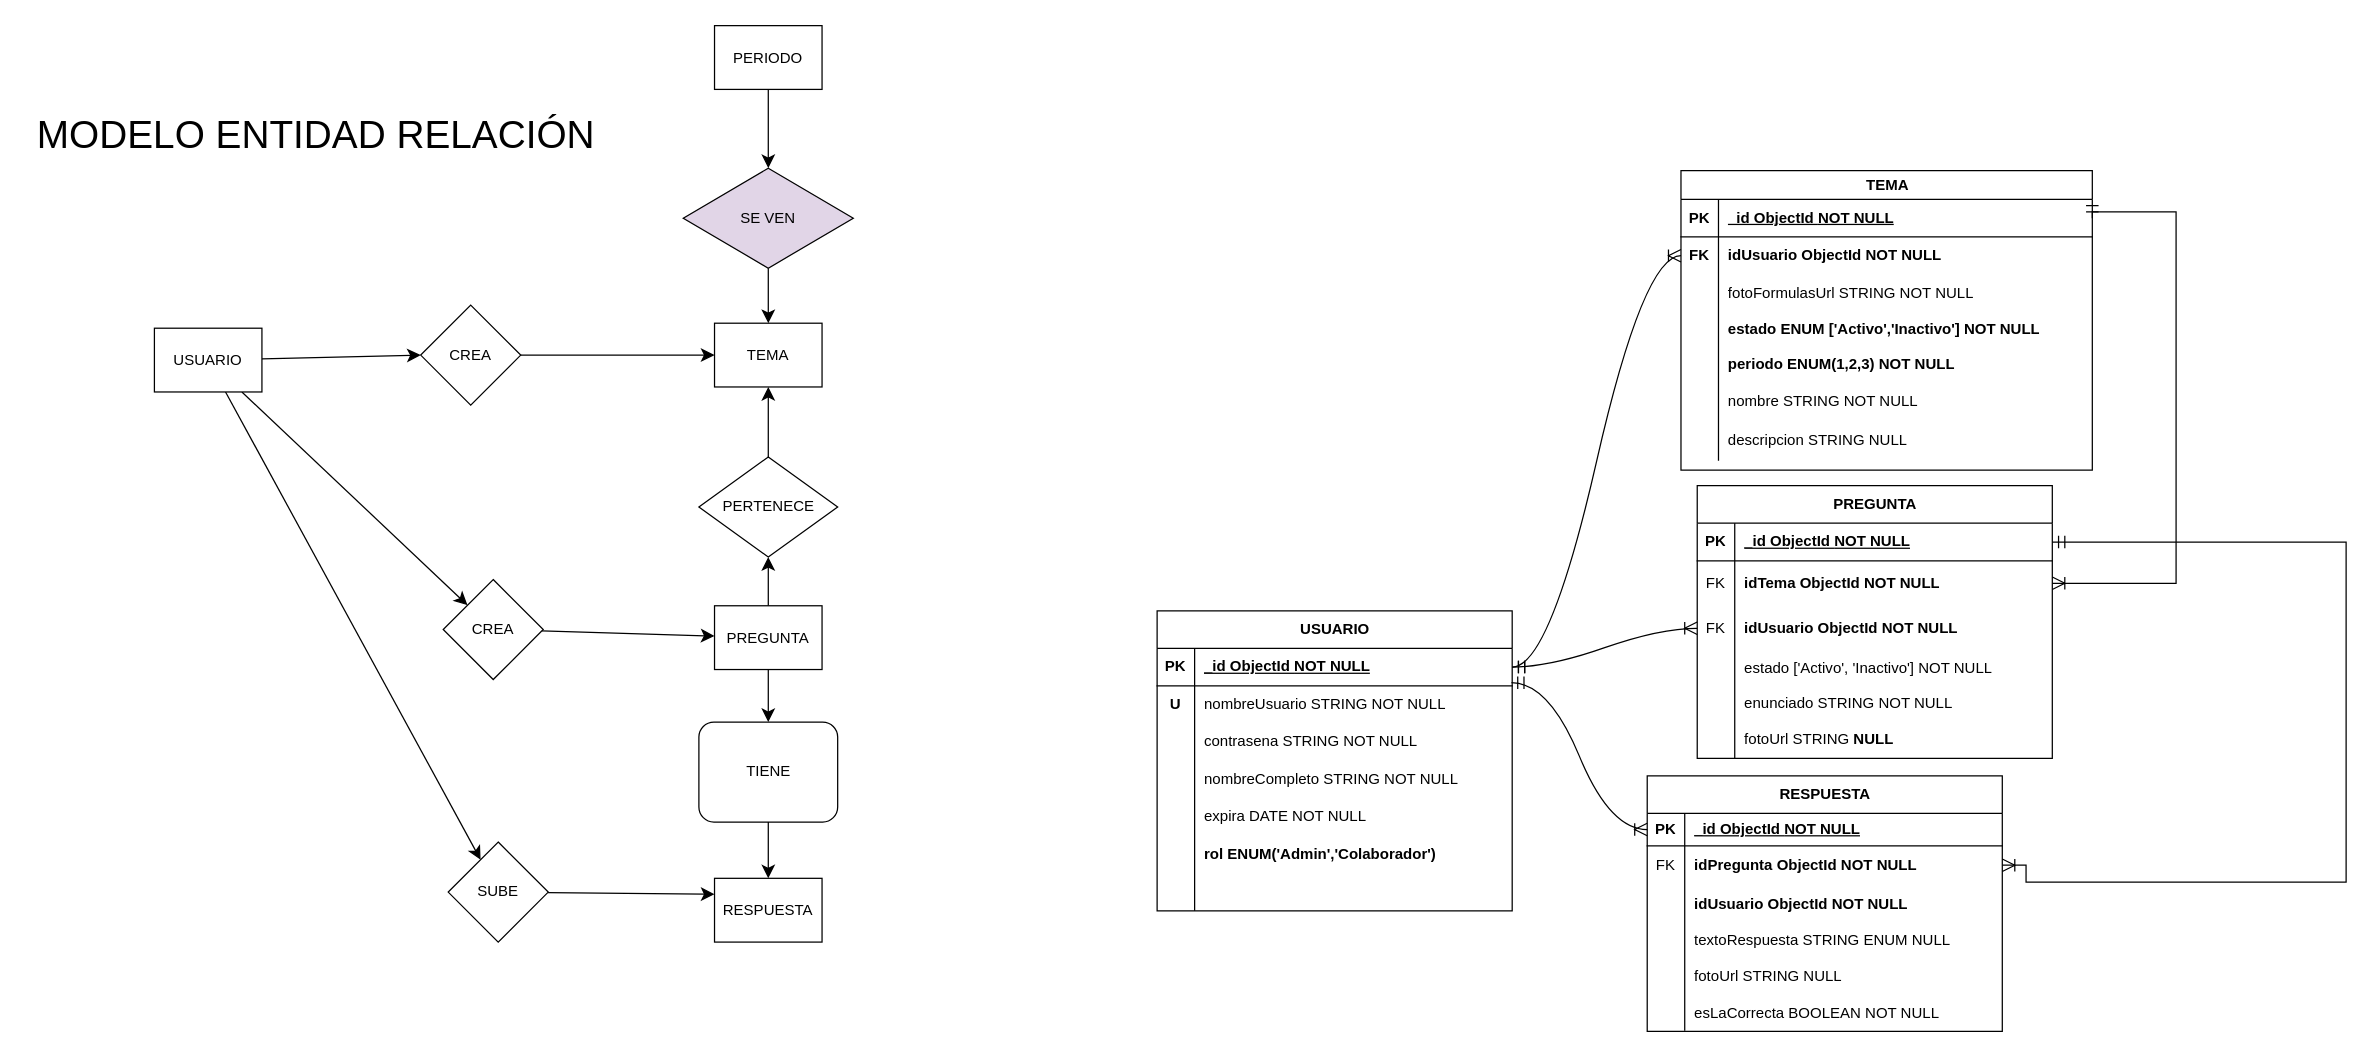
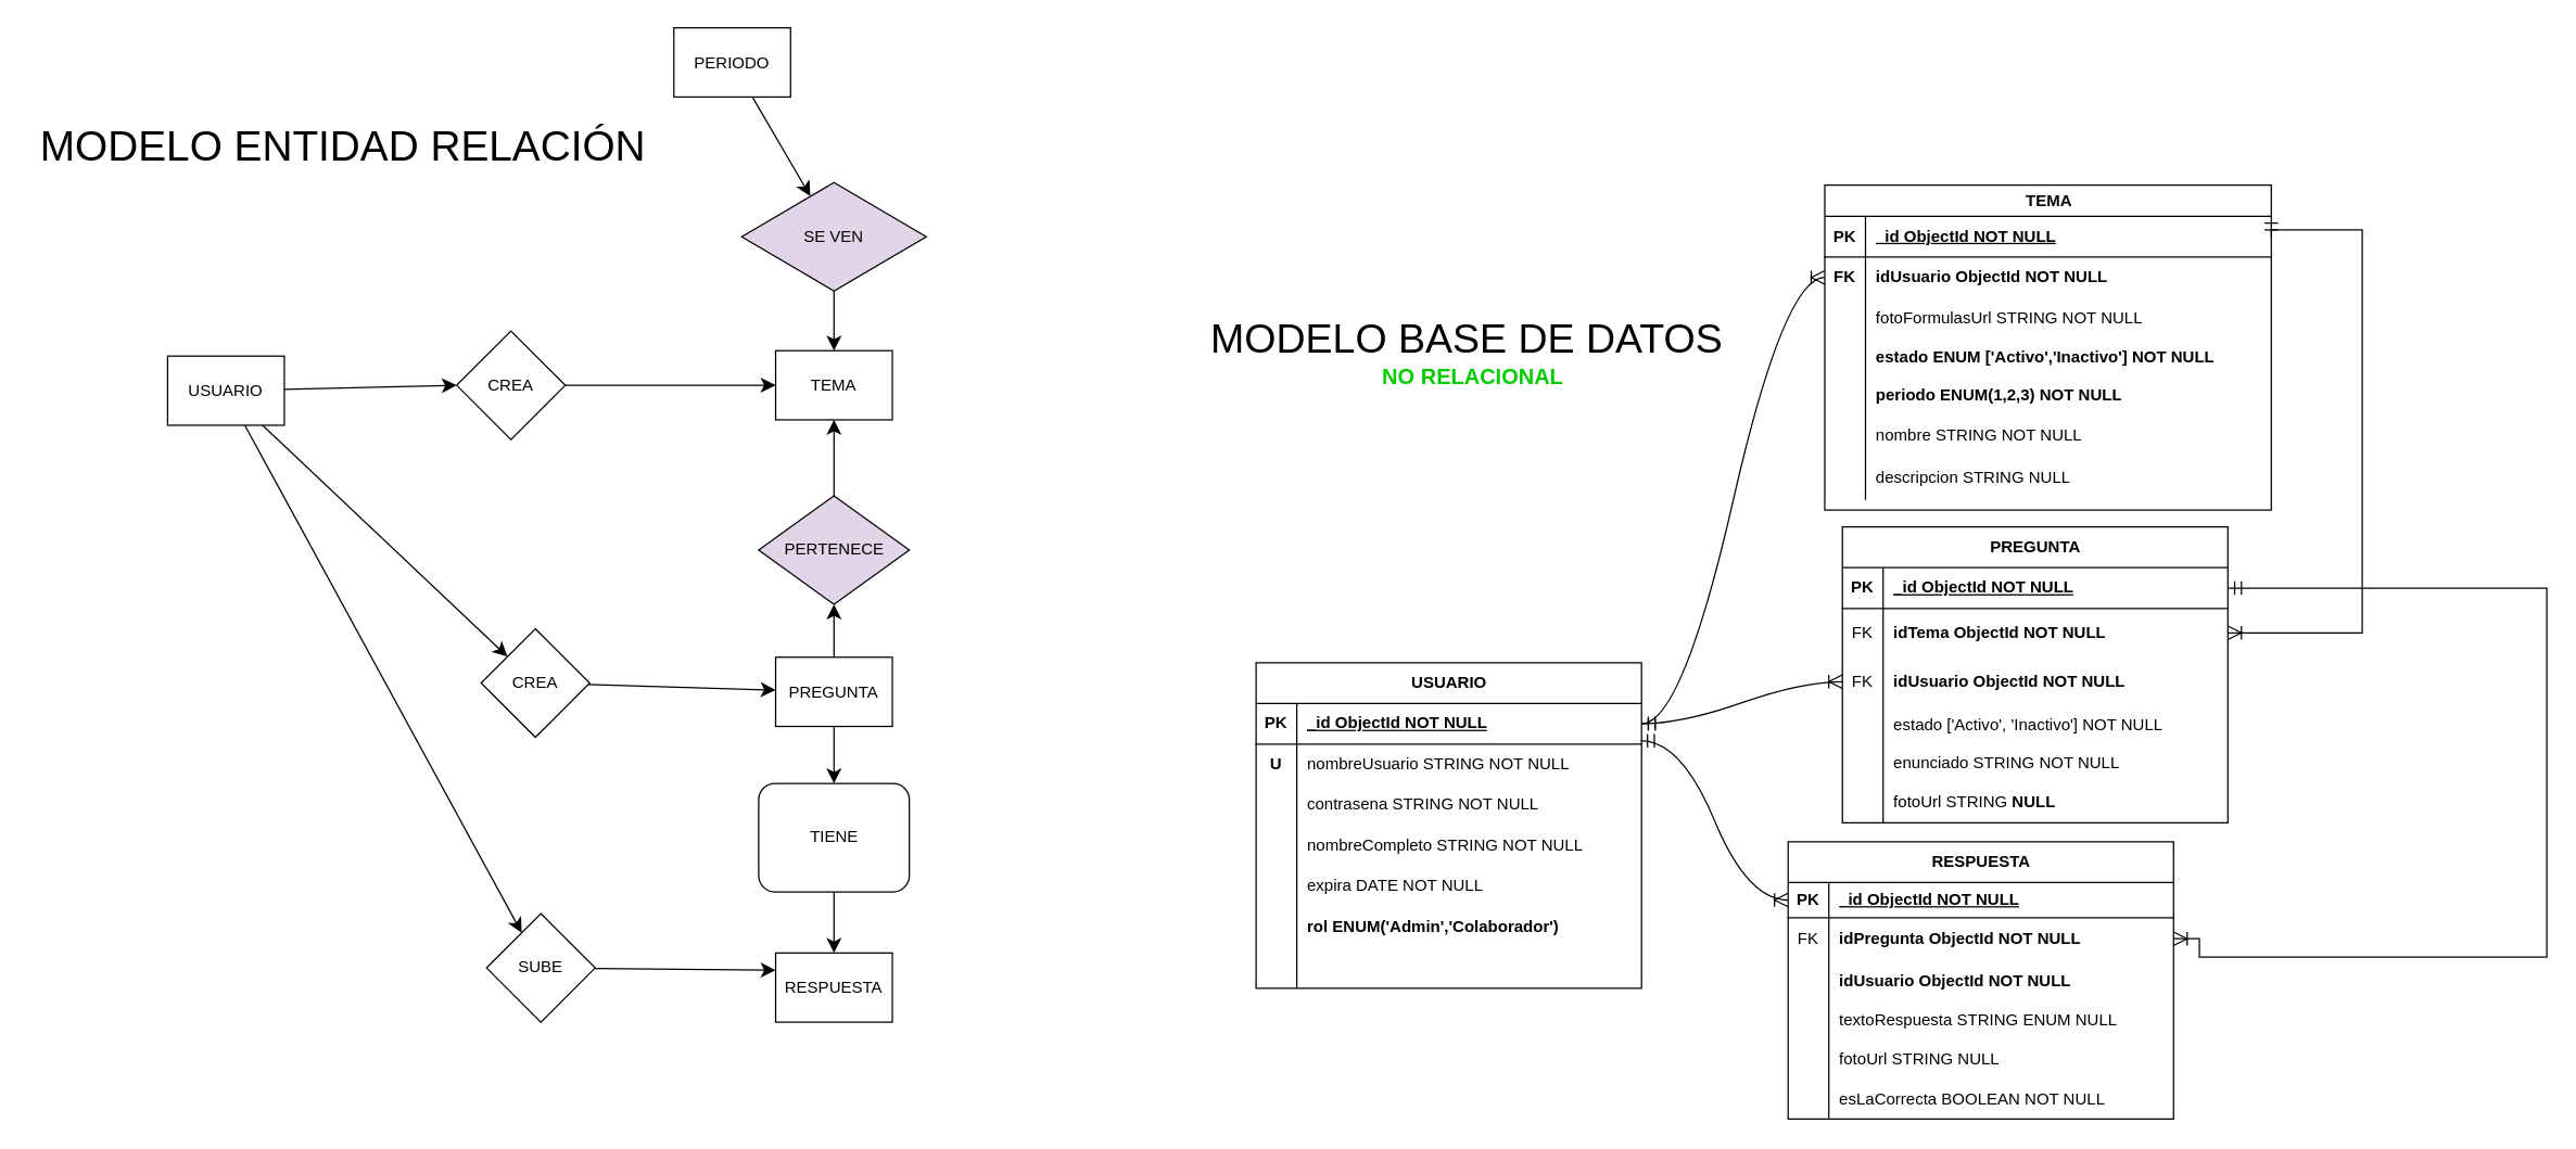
- <mxCell id="16" value="PERIODO" style="rounded=0;whiteSpace=wrap;html=1;" parent="1" vertex="1"><mxGeometry x="571" y="20" width="86" height="51" as="geometry" /></mxCell>
+ <mxCell id="16" value="PERIODO" style="rounded=0;whiteSpace=wrap;html=1;" parent="1" vertex="1"><mxGeometry x="496" y="20" width="86" height="51" as="geometry" /></mxCell>
+ <mxCell id="27" value="&lt;font style=&quot;font-size: 30px;&quot;&gt;MODELO BASE DE DATOS&lt;/font&gt;&lt;div&gt;&amp;nbsp; &lt;b&gt;&lt;font style=&quot;color: rgb(0, 204, 0);&quot;&gt;NO RELACI&lt;/font&gt;&lt;font style=&quot;color: rgb(0, 204, 0);&quot;&gt;&lt;font style=&quot;color: rgb(0, 204, 0);&quot;&gt;ONA&lt;/font&gt;L&lt;/font&gt;&lt;/b&gt;&lt;/div&gt;" style="text;html=1;align=center;verticalAlign=middle;resizable=0;points=[];autosize=1;strokeColor=none;fillColor=none;fontSize=16;" parent="1" vertex="1"><mxGeometry x="882" y="225" width="395" height="67" as="geometry" /></mxCell>
- <mxCell id="14" value="PERTENECE" style="rhombus;whiteSpace=wrap;html=1;" parent="1" vertex="1"><mxGeometry x="558.5" y="365" width="111" height="80" as="geometry" /></mxCell>
+ <mxCell id="14" value="PERTENECE" style="rhombus;whiteSpace=wrap;html=1;fillColor=#e1d5e7;" parent="1" vertex="1"><mxGeometry x="558.5" y="365" width="111" height="80" as="geometry" /></mxCell>
